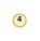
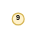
- <mxCell id="4" value="4" style="text;html=1;strokeColor=none;fillColor=none;align=center;verticalAlign=middle;whiteSpace=wrap;rounded=0;fontStyle=1" parent="2" vertex="1"><mxGeometry x="5" width="10" height="20" as="geometry" /></mxCell>
+ <mxCell id="4" value="9" style="text;html=1;strokeColor=none;fillColor=none;align=center;verticalAlign=middle;whiteSpace=wrap;rounded=0;fontStyle=1" parent="2" vertex="1"><mxGeometry x="5" width="10" height="20" as="geometry" /></mxCell>
